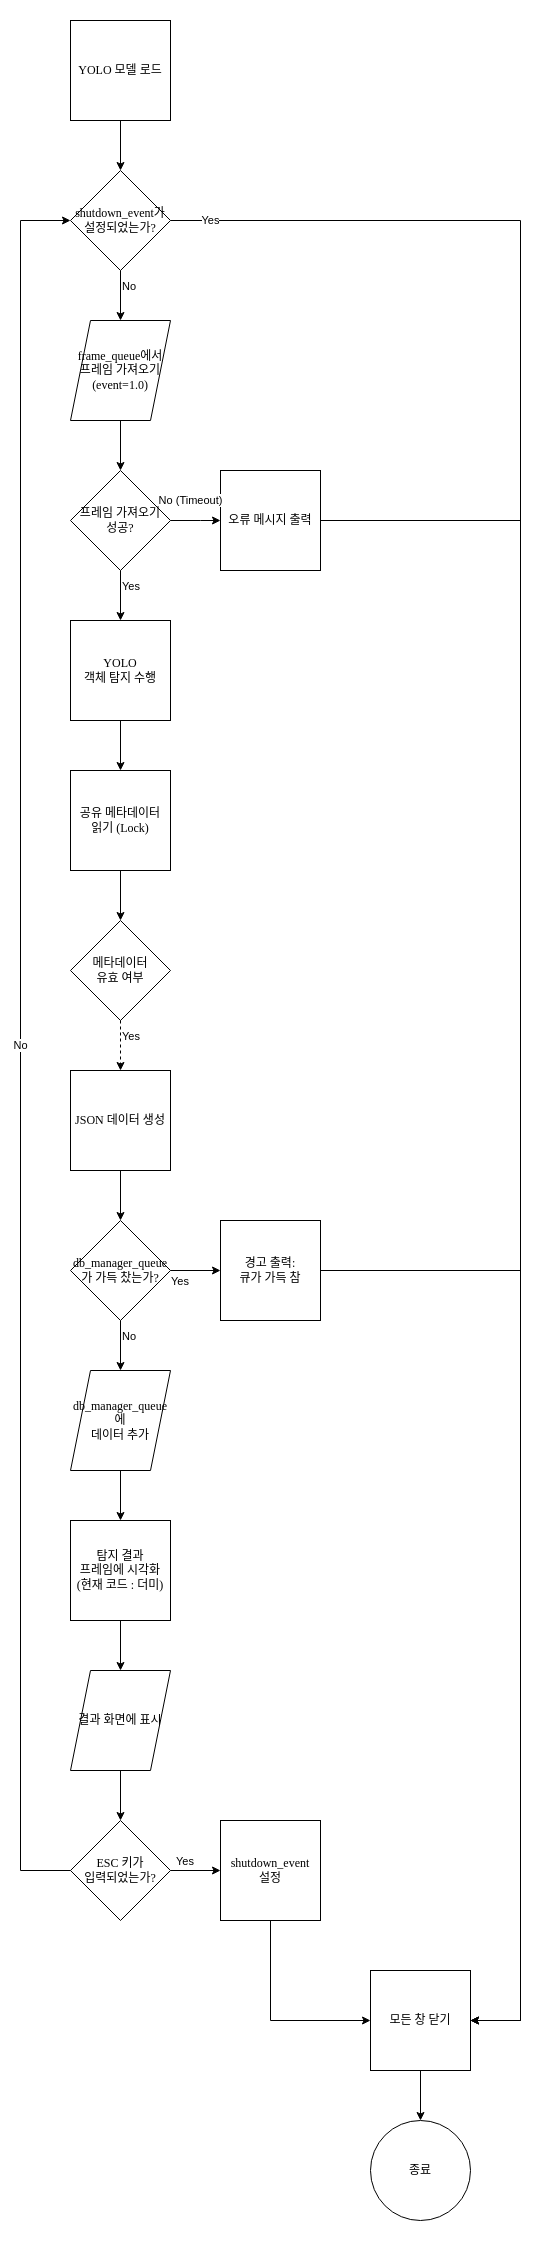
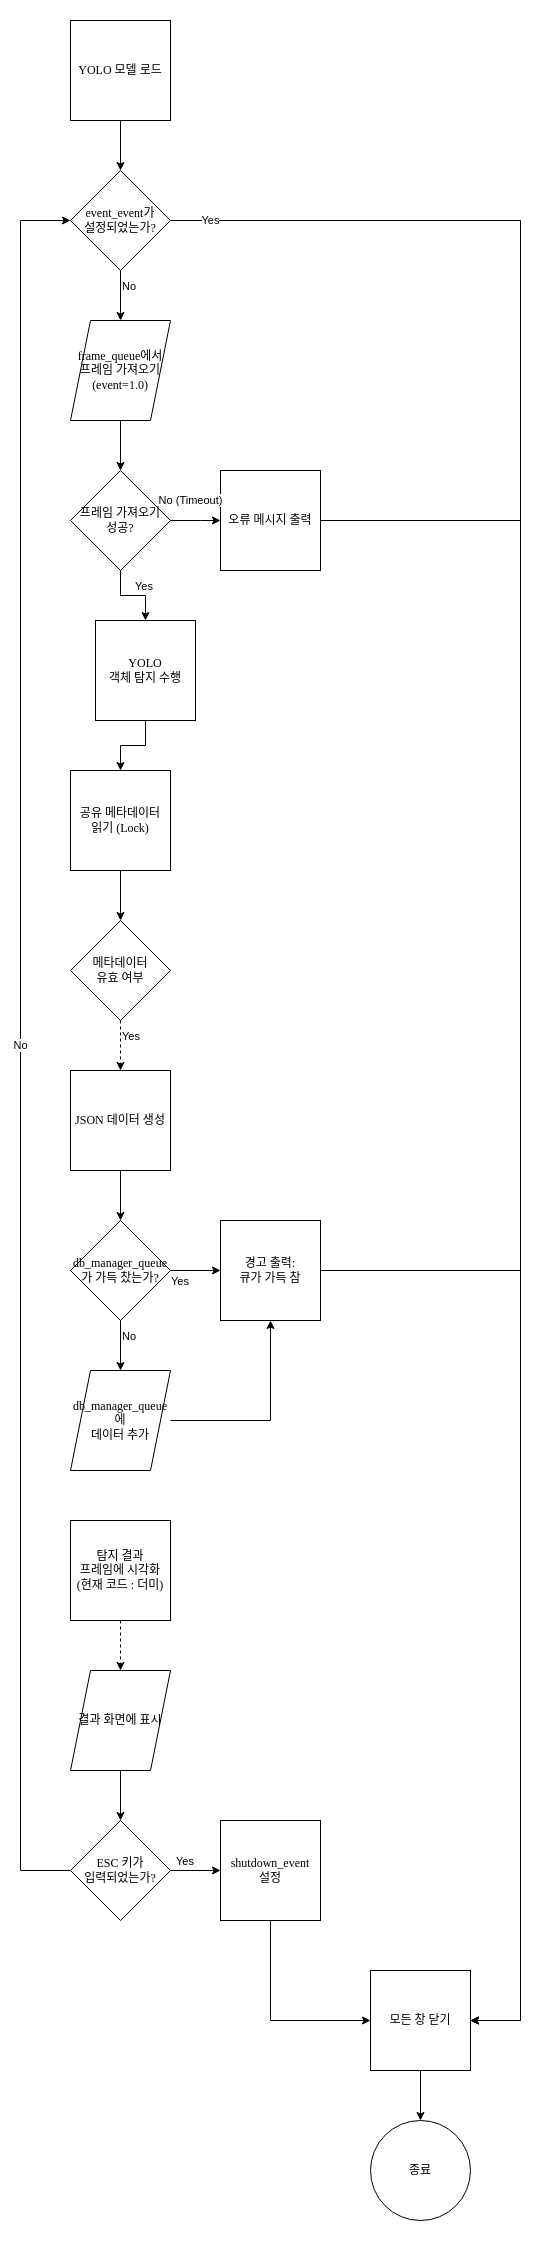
- <mxCell id="3" value="shutdown_event가&lt;br&gt;설정되었는가?" style="shape=rhombus;whiteSpace=wrap;html=1;fontFamily=Verdana;fontSize=12;" parent="1" vertex="1"><mxGeometry x="70" y="170" width="100" height="100" as="geometry" /></mxCell>
+ <mxCell id="3" value="event_event가&lt;br&gt;설정되었는가?" style="shape=rhombus;whiteSpace=wrap;html=1;fontFamily=Verdana;fontSize=12;" parent="1" vertex="1"><mxGeometry x="70" y="170" width="100" height="100" as="geometry" /></mxCell>
- <mxCell id="6" value="YOLO&lt;br&gt;객체 탐지 수행" style="whiteSpace=wrap;html=1;fontFamily=Verdana;fontSize=12;" parent="1" vertex="1"><mxGeometry x="70" y="620" width="100" height="100" as="geometry" /></mxCell>
+ <mxCell id="6" value="YOLO&lt;br&gt;객체 탐지 수행" style="whiteSpace=wrap;html=1;fontFamily=Verdana;fontSize=12;" parent="1" vertex="1"><mxGeometry x="95" y="620" width="100" height="100" as="geometry" /></mxCell>
- <mxCell id="30" style="edgeStyle=orthogonalEdgeStyle;rounded=0;orthogonalLoop=1;jettySize=auto;html=1;" parent="1" source="11" target="13" edge="1"><mxGeometry relative="1" as="geometry" /></mxCell>
+ <mxCell id="30" style="edgeStyle=orthogonalEdgeStyle;rounded=0;orthogonalLoop=1;jettySize=auto;html=1;" parent="1" source="11" target="12" edge="1"><mxGeometry relative="1" as="geometry" /></mxCell>
- <mxCell id="31" style="edgeStyle=orthogonalEdgeStyle;rounded=0;orthogonalLoop=1;jettySize=auto;html=1;" parent="1" source="13" target="14" edge="1"><mxGeometry relative="1" as="geometry" /></mxCell>
+ <mxCell id="31" style="edgeStyle=orthogonalEdgeStyle;rounded=0;orthogonalLoop=1;jettySize=auto;html=1;dashed=1;" parent="1" source="13" target="14" edge="1"><mxGeometry relative="1" as="geometry" /></mxCell>
